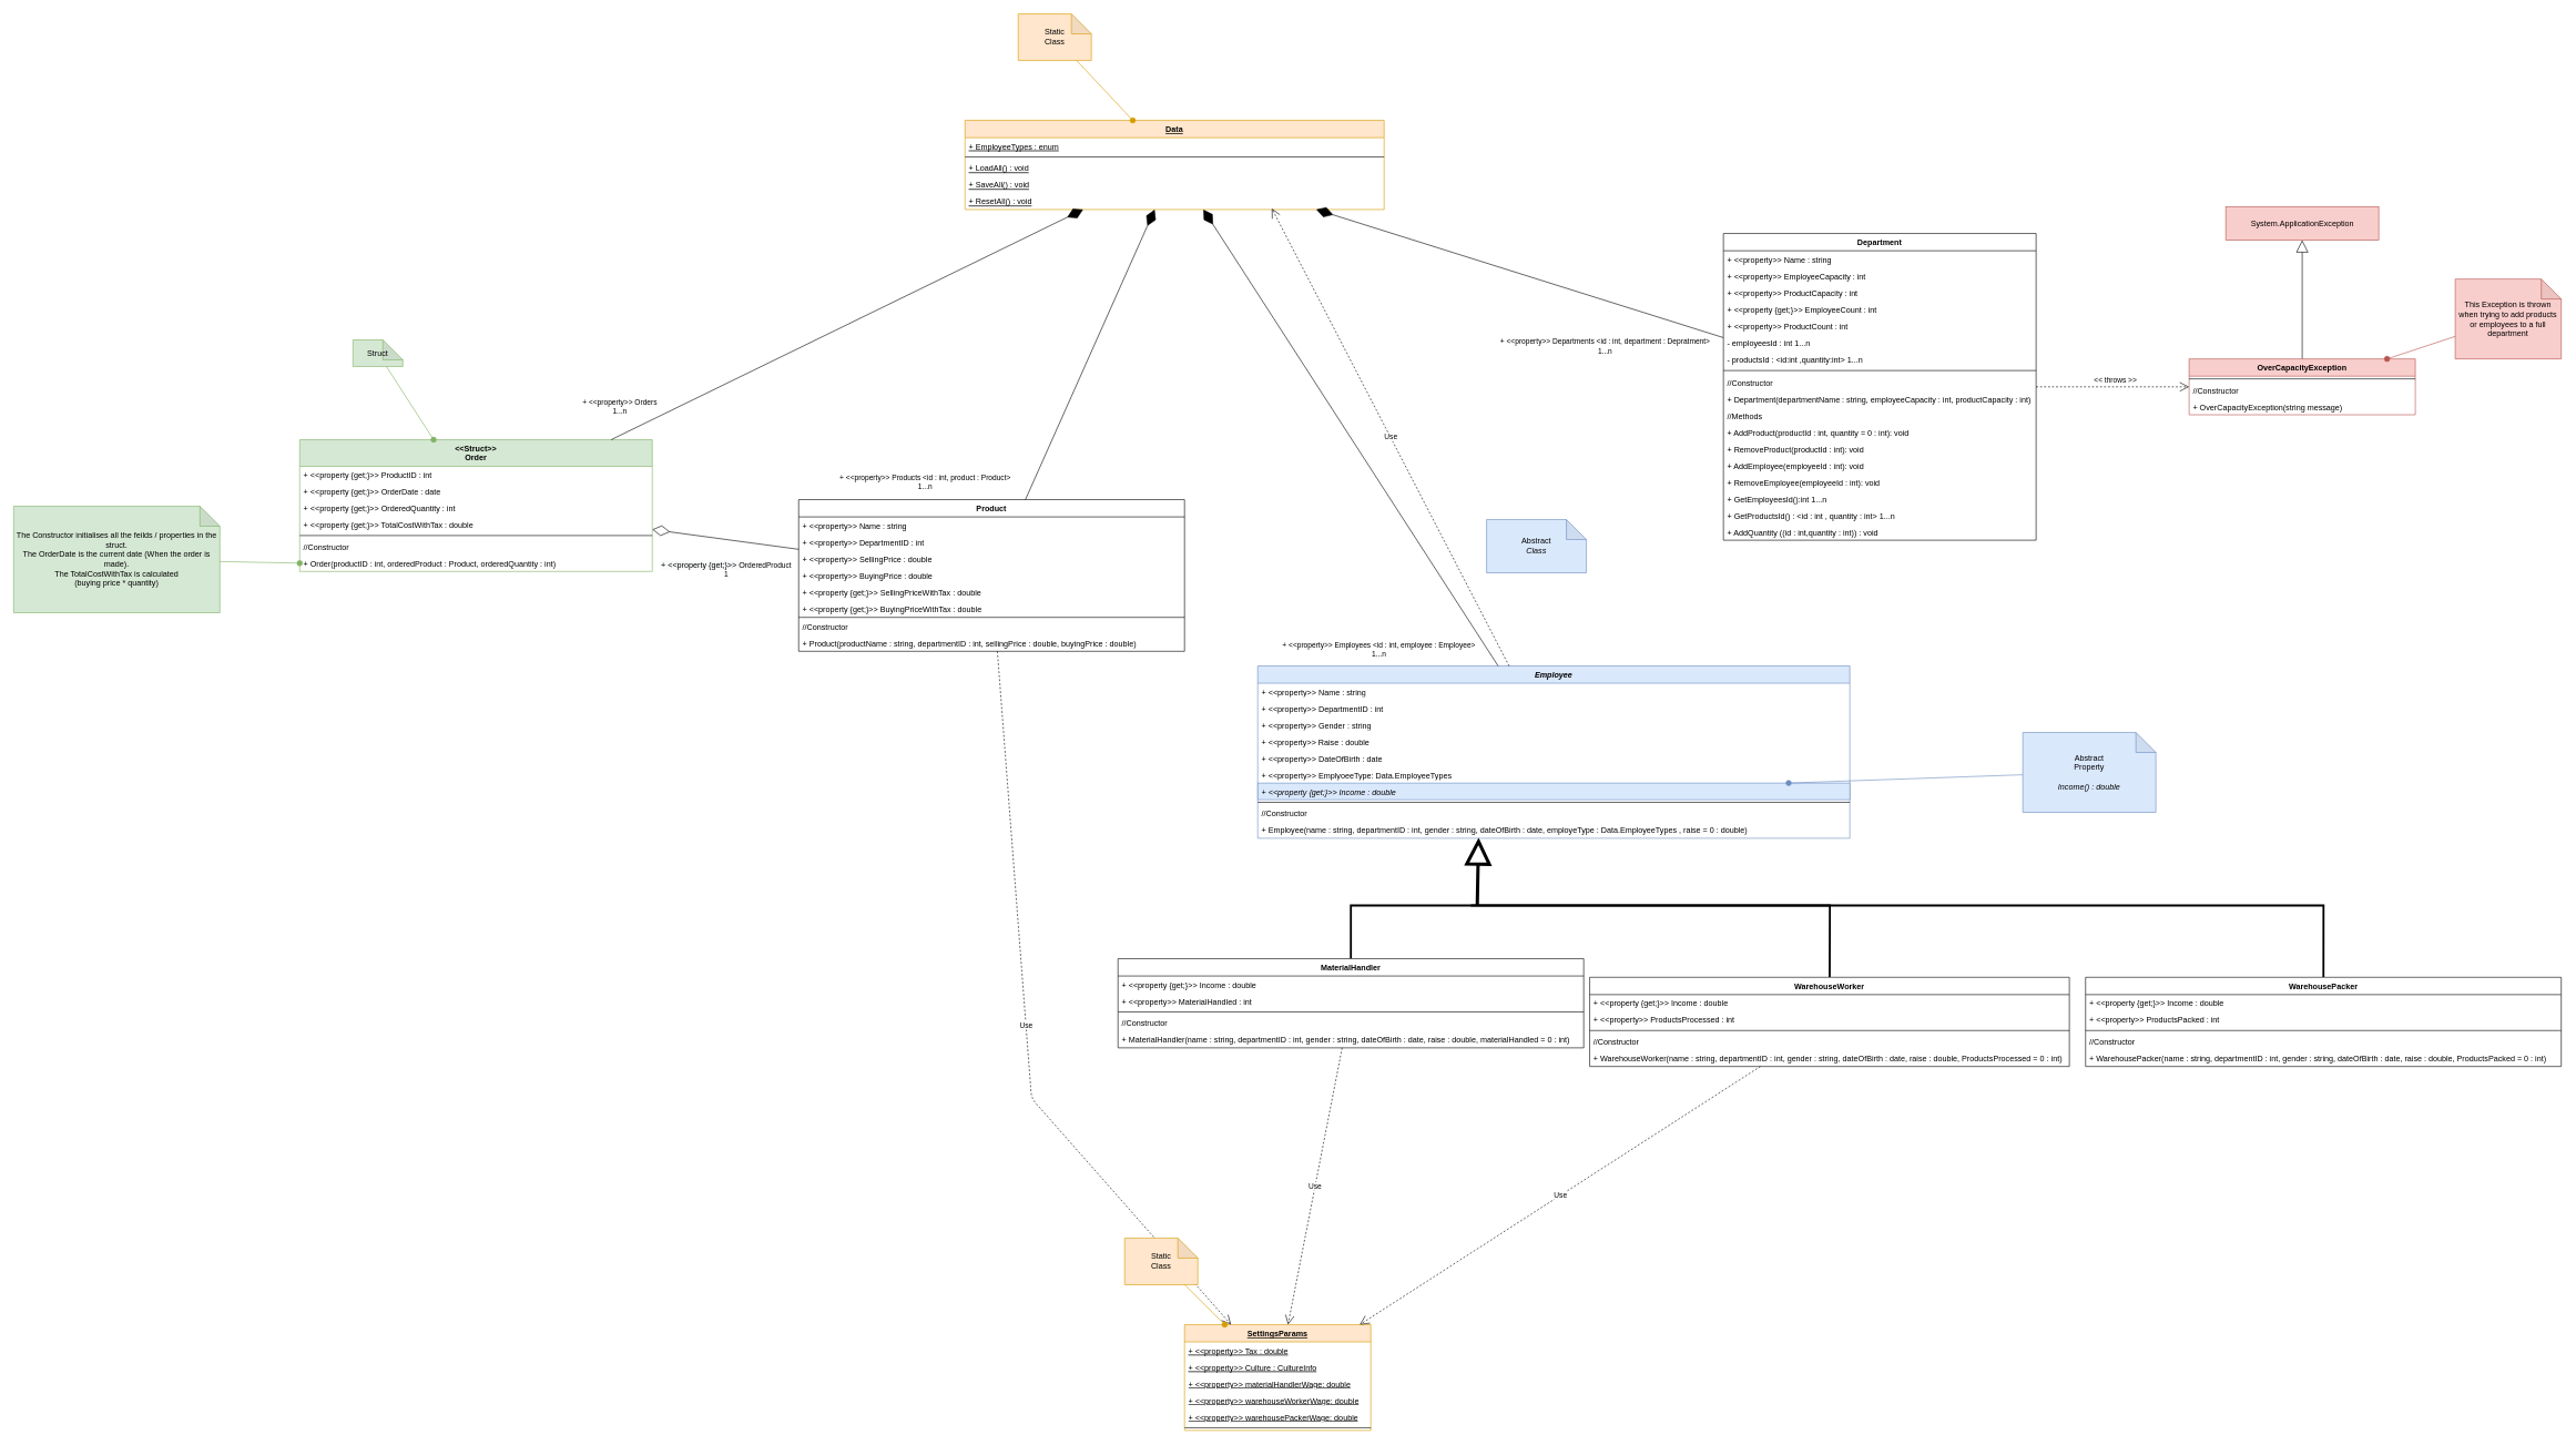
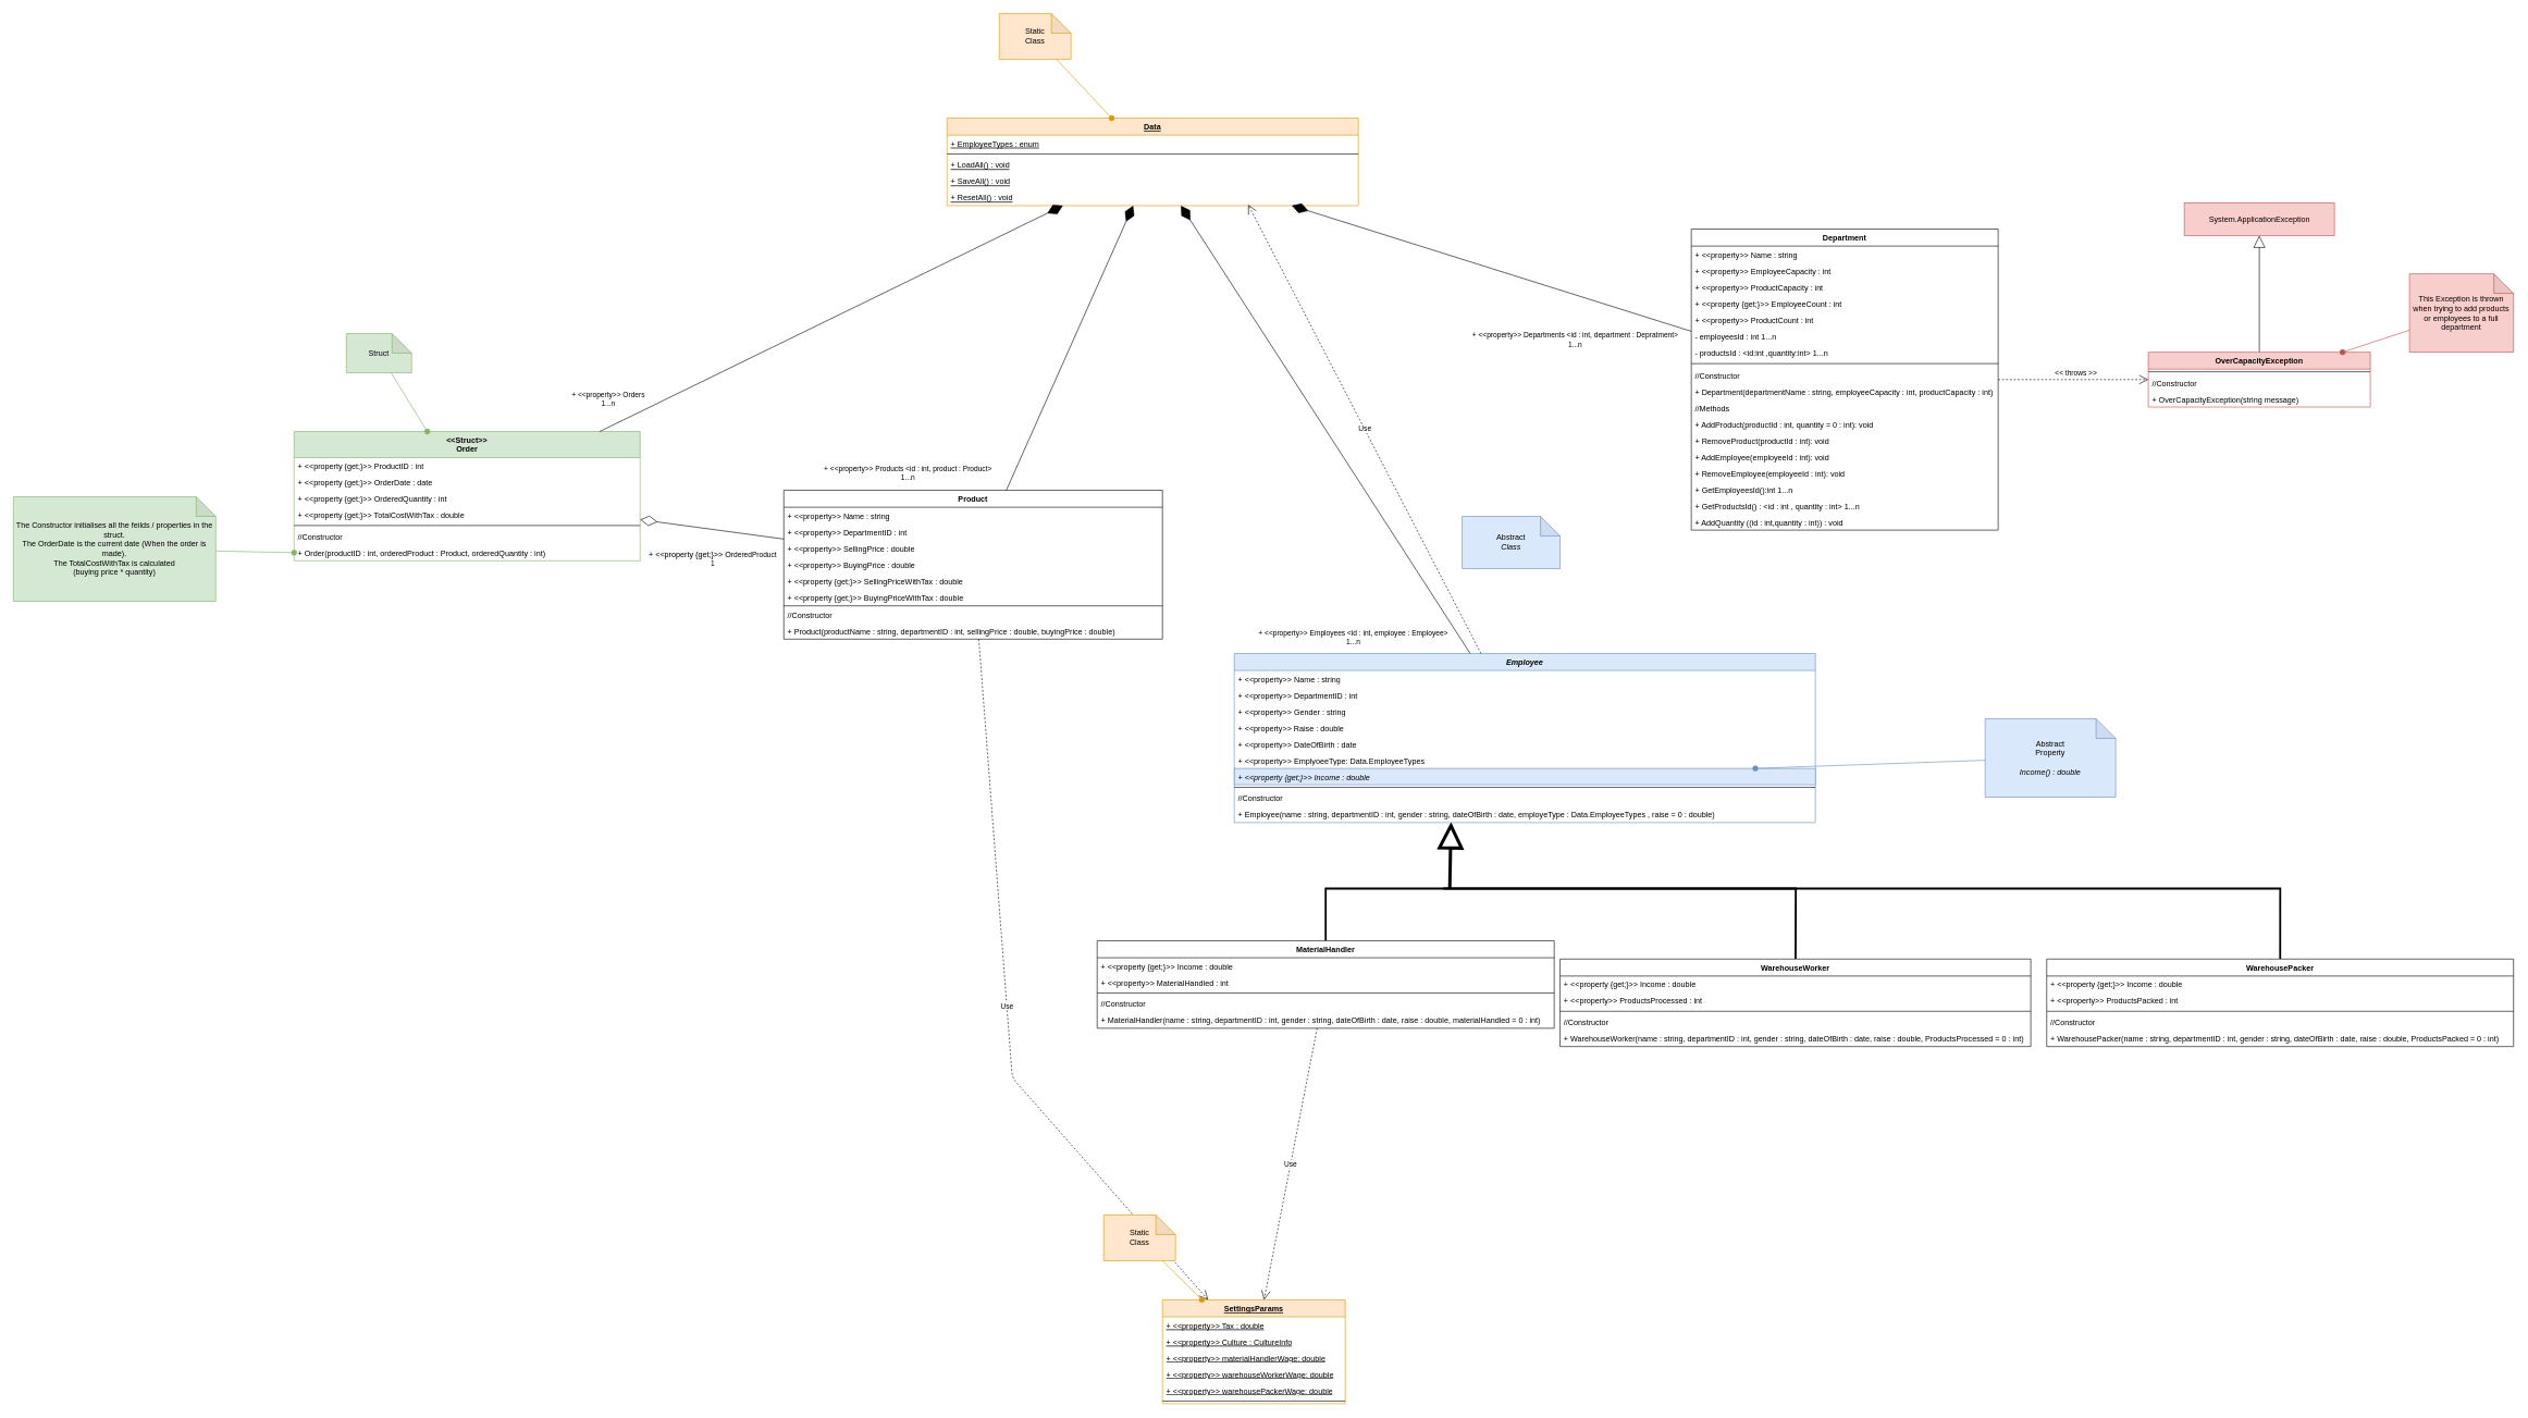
- <mxCell id="104" value="Struct" style="shape=note;whiteSpace=wrap;html=1;backgroundOutline=1;darkOpacity=0.05;fillColor=#d5e8d4;strokeColor=#82b366;" parent="1" vertex="1"><mxGeometry x="530" y="510" width="75" height="40" as="geometry" /></mxCell>
+ <mxCell id="104" value="Struct" style="shape=note;whiteSpace=wrap;html=1;backgroundOutline=1;darkOpacity=0.05;fillColor=#d5e8d4;strokeColor=#82b366;" parent="1" vertex="1"><mxGeometry x="530" y="510" width="100" height="60" as="geometry" /></mxCell>
- <mxCell id="103" value="Abstract&lt;br&gt;&lt;i&gt;&lt;span style=&quot;text-align: left&quot;&gt;Class&lt;/span&gt;&lt;br&gt;&lt;/i&gt;" style="shape=note;whiteSpace=wrap;html=1;backgroundOutline=1;darkOpacity=0.05;fillColor=#dae8fc;strokeColor=#6c8ebf;" parent="1" vertex="1"><mxGeometry x="2234" y="780" width="150" height="80" as="geometry" /></mxCell>
+ <mxCell id="103" value="Abstract&lt;br&gt;&lt;i&gt;&lt;span style=&quot;text-align: left&quot;&gt;Class&lt;/span&gt;&lt;br&gt;&lt;/i&gt;" style="shape=note;whiteSpace=wrap;html=1;backgroundOutline=1;darkOpacity=0.05;fillColor=#dae8fc;strokeColor=#6c8ebf;" parent="1" vertex="1"><mxGeometry x="2239" y="790" width="150" height="80" as="geometry" /></mxCell>
- <mxCell id="112" value="Use" style="endArrow=open;endSize=12;dashed=1;html=1;" parent="1" source="106" target="79" edge="1"><mxGeometry width="160" relative="1" as="geometry"><mxPoint x="2259.999" y="1520" as="sourcePoint" /><mxPoint x="2362.227" y="2057" as="targetPoint" /></mxGeometry></mxCell>
